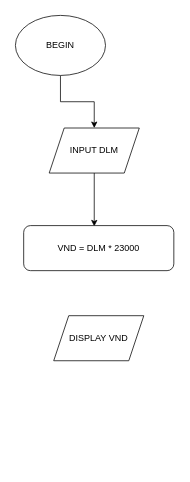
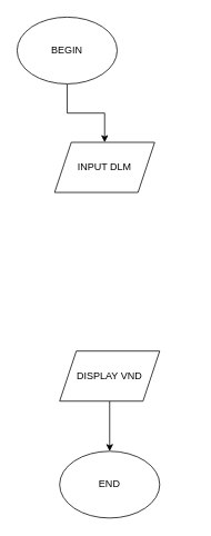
- <mxCell id="4" style="edgeStyle=orthogonalEdgeStyle;rounded=0;orthogonalLoop=1;jettySize=auto;html=1;entryX=0.47;entryY=0.017;entryDx=0;entryDy=0;entryPerimeter=0;" edge="1" parent="1" source="5" target="6"><mxGeometry relative="1" as="geometry" /></mxCell>
- <mxCell id="6" value="VND = DLM * 23000" style="rounded=1;whiteSpace=wrap;html=1;" vertex="1" parent="1"><mxGeometry x="31" y="300" width="200" height="60" as="geometry" /></mxCell>
+ <mxCell id="7" style="edgeStyle=orthogonalEdgeStyle;rounded=0;orthogonalLoop=1;jettySize=auto;html=1;entryX=0.5;entryY=0;entryDx=0;entryDy=0;" edge="1" parent="1" source="8" target="9"><mxGeometry relative="1" as="geometry" /></mxCell>
+ <mxCell id="9" value="END" style="ellipse;whiteSpace=wrap;html=1;" vertex="1" parent="1"><mxGeometry x="71" y="540" width="120" height="80" as="geometry" /></mxCell>
